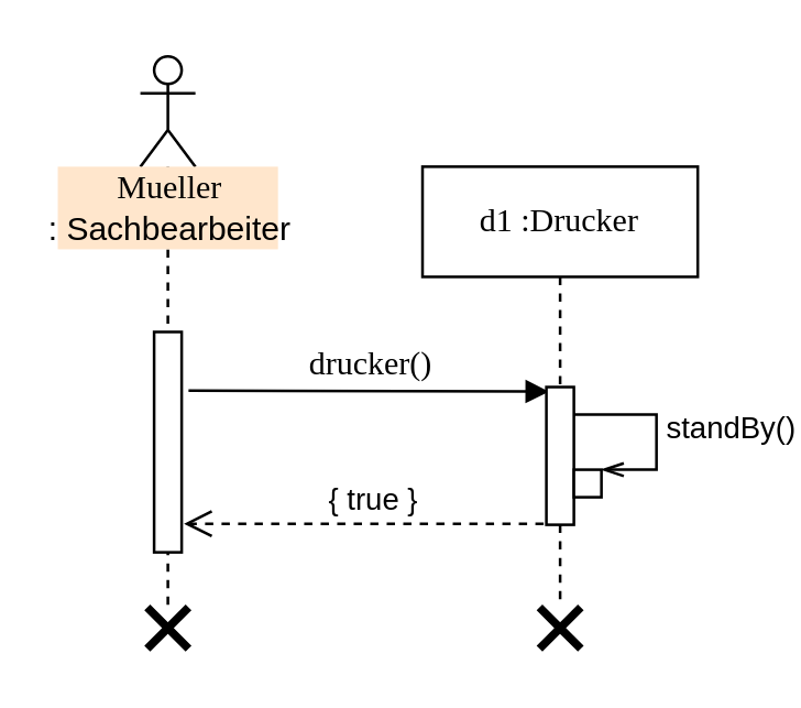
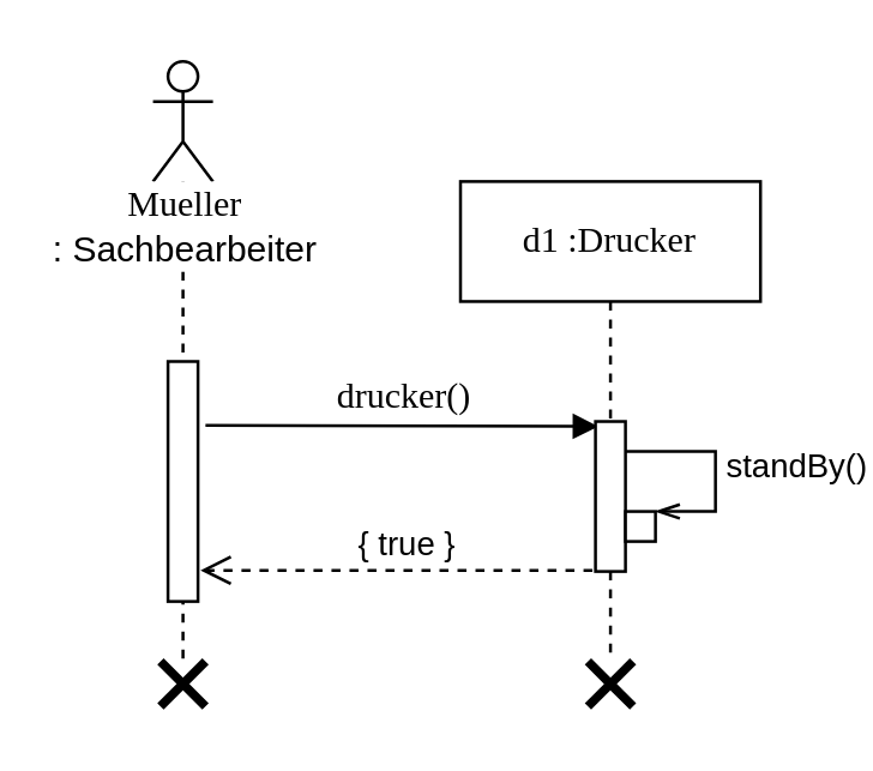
- <mxCell id="8" value="&lt;div&gt;&lt;font face=&quot;Verdana&quot;&gt;Mueller&lt;/font&gt;&lt;br&gt;&lt;/div&gt;&lt;div&gt;: Sachbearbeiter&lt;br&gt;&lt;/div&gt;" style="html=1;rounded=0;shadow=0;glass=0;sketch=0;strokeColor=none;fillColor=#ffe6cc;" parent="1" vertex="1"><mxGeometry x="20.5" y="60" width="80" height="30" as="geometry" /></mxCell>
+ <mxCell id="8" value="&lt;div&gt;&lt;font face=&quot;Verdana&quot;&gt;Mueller&lt;/font&gt;&lt;br&gt;&lt;/div&gt;&lt;div&gt;: Sachbearbeiter&lt;br&gt;&lt;/div&gt;" style="html=1;rounded=0;shadow=0;glass=0;sketch=0;strokeColor=none;" parent="1" vertex="1"><mxGeometry x="20.5" y="60" width="80" height="30" as="geometry" /></mxCell>
